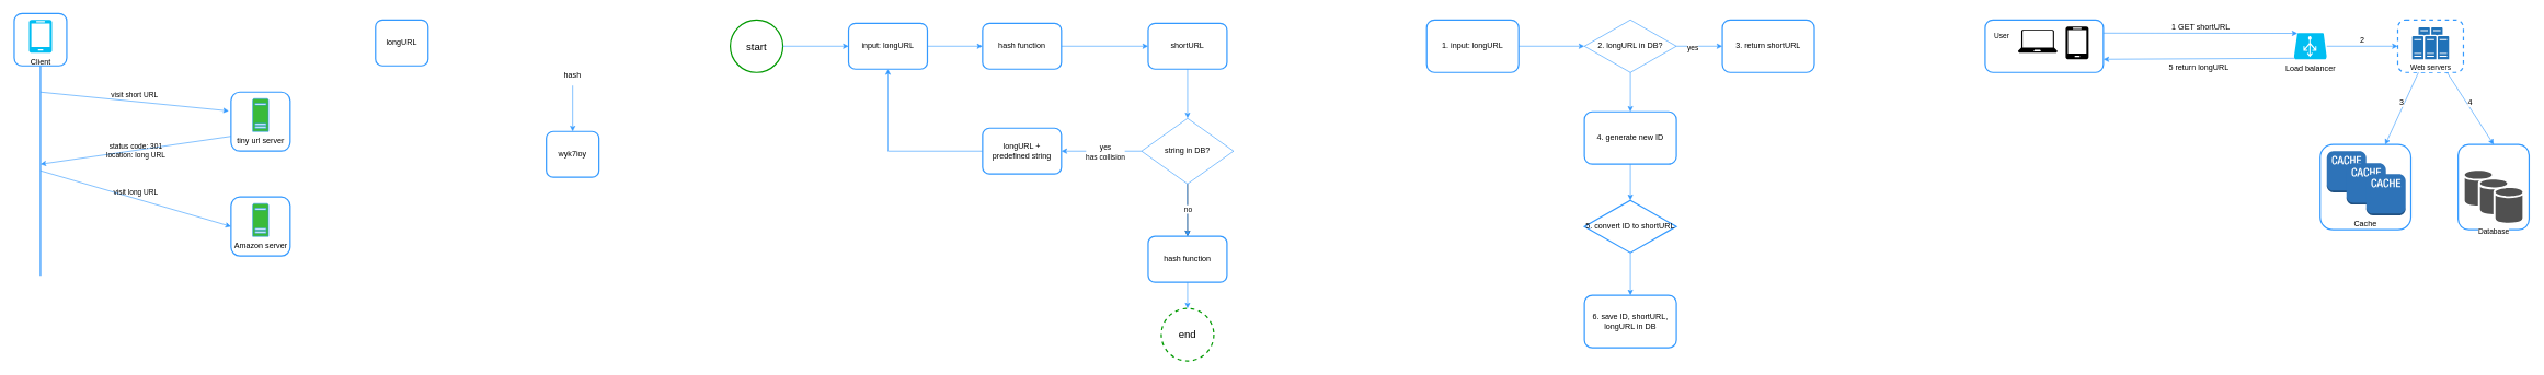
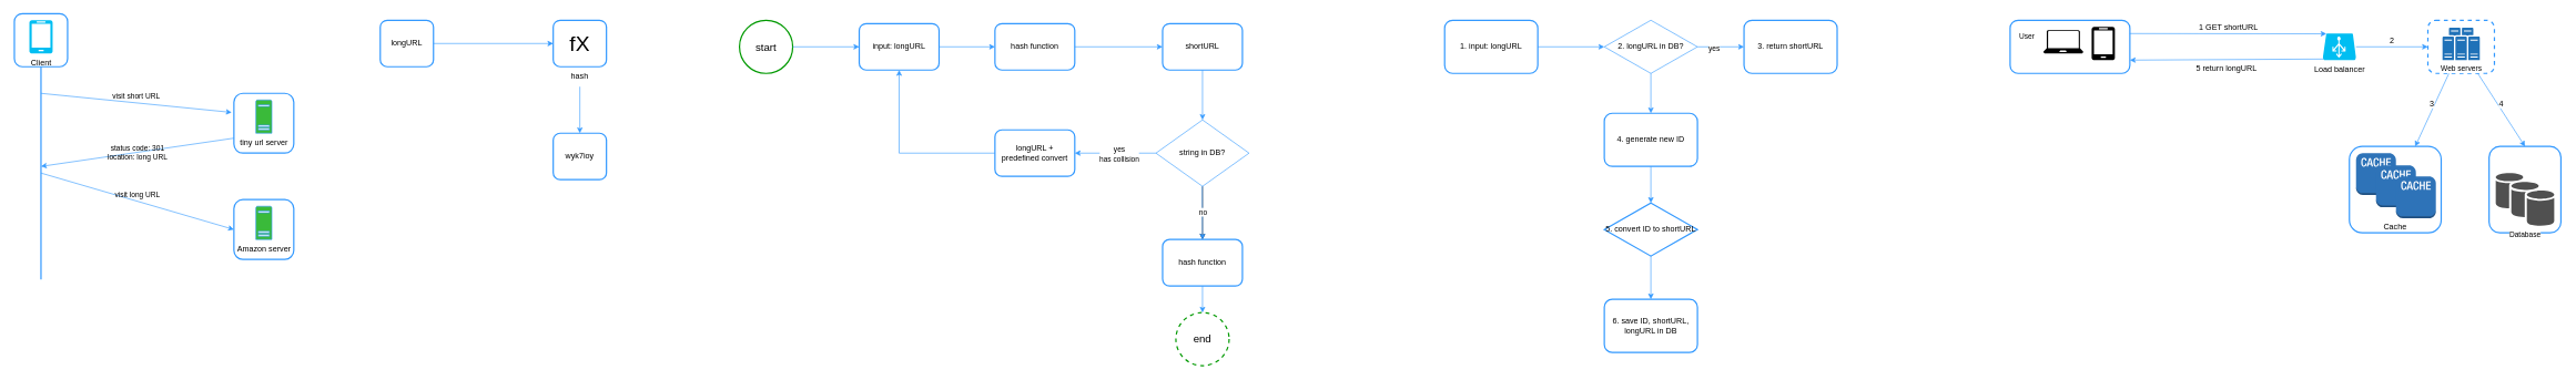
+ <mxCell id="21" value="" style="endArrow=classic;html=1;rounded=0;entryX=0;entryY=0.5;entryDx=0;entryDy=0;exitX=1;exitY=0.5;exitDx=0;exitDy=0;labelBackgroundColor=none;strokeColor=#3399FF;fontColor=default;" edge="1" parent="1" source="16" target="17"><mxGeometry width="50" height="50" relative="1" as="geometry"><mxPoint x="880" y="140" as="sourcePoint" /><mxPoint x="880" y="210" as="targetPoint" /></mxGeometry></mxCell>
+ <mxCell id="17" value="fX" style="rounded=1;whiteSpace=wrap;html=1;strokeWidth=2;strokeColor=#3399FF;fillColor=none;fontColor=default;fontFamily=Helvetica;fontSize=32;" vertex="1" parent="1"><mxGeometry x="830" y="30" width="80" height="70" as="geometry" /></mxCell>
- <mxCell id="34" value="longURL +&lt;div&gt;predefined string&lt;/div&gt;" style="rounded=1;whiteSpace=wrap;html=1;strokeWidth=2;strokeColor=#3399FF;fillColor=none;fontColor=default;" vertex="1" parent="1"><mxGeometry x="1494" y="195" width="120" height="70" as="geometry" /></mxCell>
+ <mxCell id="34" value="longURL +&lt;div&gt;predefined convert&lt;/div&gt;" style="rounded=1;whiteSpace=wrap;html=1;strokeWidth=2;strokeColor=#3399FF;fillColor=none;fontColor=default;" vertex="1" parent="1"><mxGeometry x="1494" y="195" width="120" height="70" as="geometry" /></mxCell>
